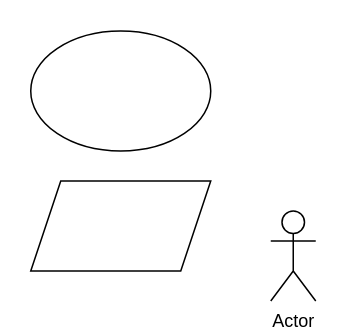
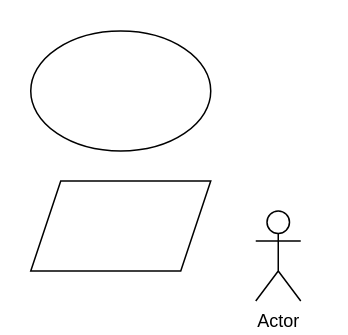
- <mxCell id="4" value="Actor" style="shape=umlActor;verticalLabelPosition=bottom;verticalAlign=top;html=1;outlineConnect=0;" vertex="1" parent="1"><mxGeometry x="180" y="140" width="30" height="60" as="geometry" /></mxCell>
+ <mxCell id="4" value="Actor" style="shape=umlActor;verticalLabelPosition=bottom;verticalAlign=top;html=1;outlineConnect=0;" vertex="1" parent="1"><mxGeometry x="170" y="140" width="30" height="60" as="geometry" /></mxCell>
